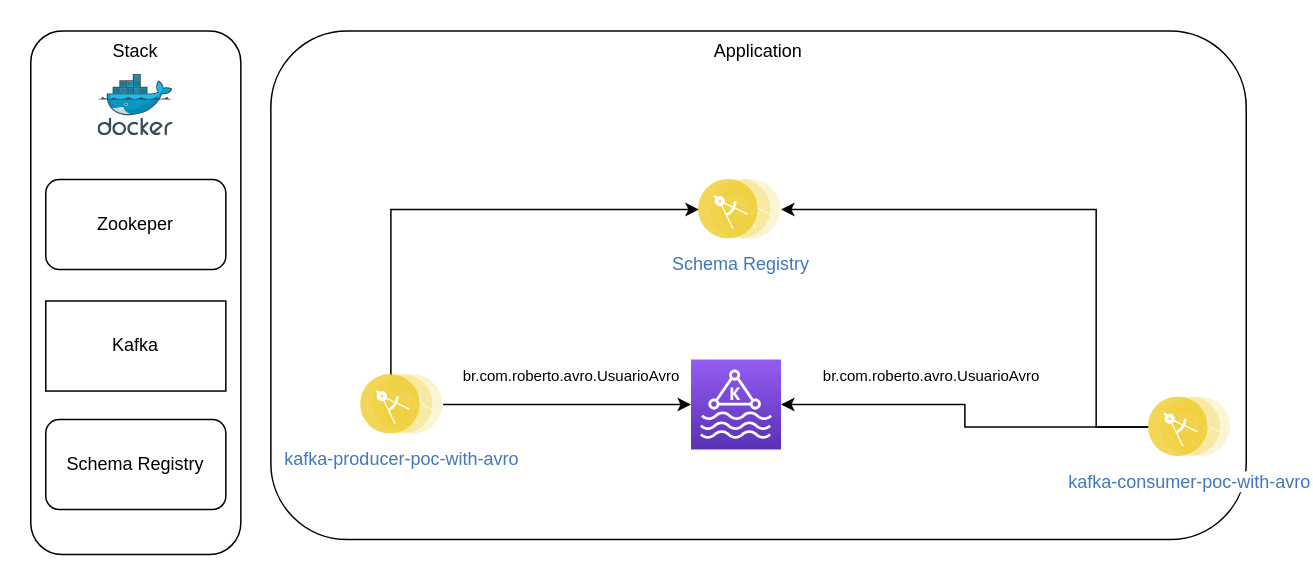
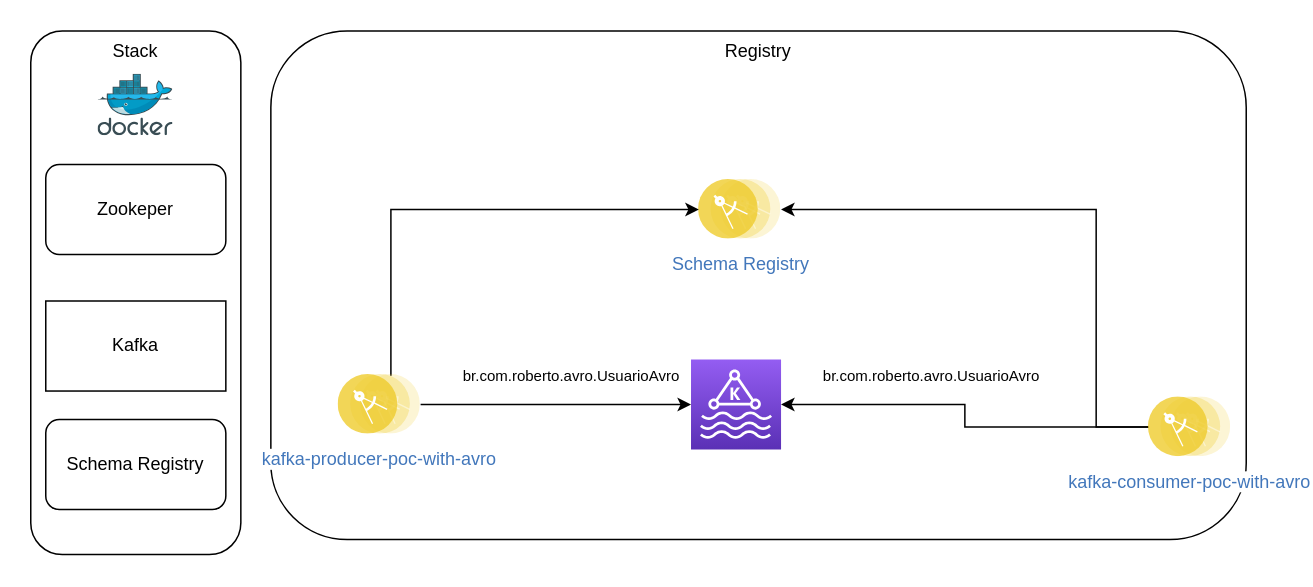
- <mxCell id="2" value="Application" style="rounded=1;whiteSpace=wrap;html=1;verticalAlign=top;" vertex="1" parent="1"><mxGeometry x="180" y="20" width="650" height="339" as="geometry" /></mxCell>
+ <mxCell id="2" value="Registry" style="rounded=1;whiteSpace=wrap;html=1;verticalAlign=top;" vertex="1" parent="1"><mxGeometry x="180" y="20" width="650" height="339" as="geometry" /></mxCell>
- <mxCell id="13" value="Zookeper" style="rounded=1;whiteSpace=wrap;html=1;" vertex="1" parent="1"><mxGeometry x="30" y="119" width="120" height="60" as="geometry" /></mxCell>
+ <mxCell id="13" value="Zookeper" style="rounded=1;whiteSpace=wrap;html=1;" vertex="1" parent="1"><mxGeometry x="30" y="109" width="120" height="60" as="geometry" /></mxCell>
- <mxCell id="8" value="kafka-producer-poc-with-avro" style="aspect=fixed;perimeter=ellipsePerimeter;html=1;align=center;shadow=0;dashed=0;fontColor=#4277BB;labelBackgroundColor=#ffffff;fontSize=12;spacingTop=3;image;image=img/lib/ibm/applications/microservice.svg;" vertex="1" parent="1"><mxGeometry x="240" y="249" width="54.8" height="40" as="geometry" /></mxCell>
+ <mxCell id="8" value="kafka-producer-poc-with-avro" style="aspect=fixed;perimeter=ellipsePerimeter;html=1;align=center;shadow=0;dashed=0;fontColor=#4277BB;labelBackgroundColor=#ffffff;fontSize=12;spacingTop=3;image;image=img/lib/ibm/applications/microservice.svg;" vertex="1" parent="1"><mxGeometry x="225" y="249" width="54.8" height="40" as="geometry" /></mxCell>
